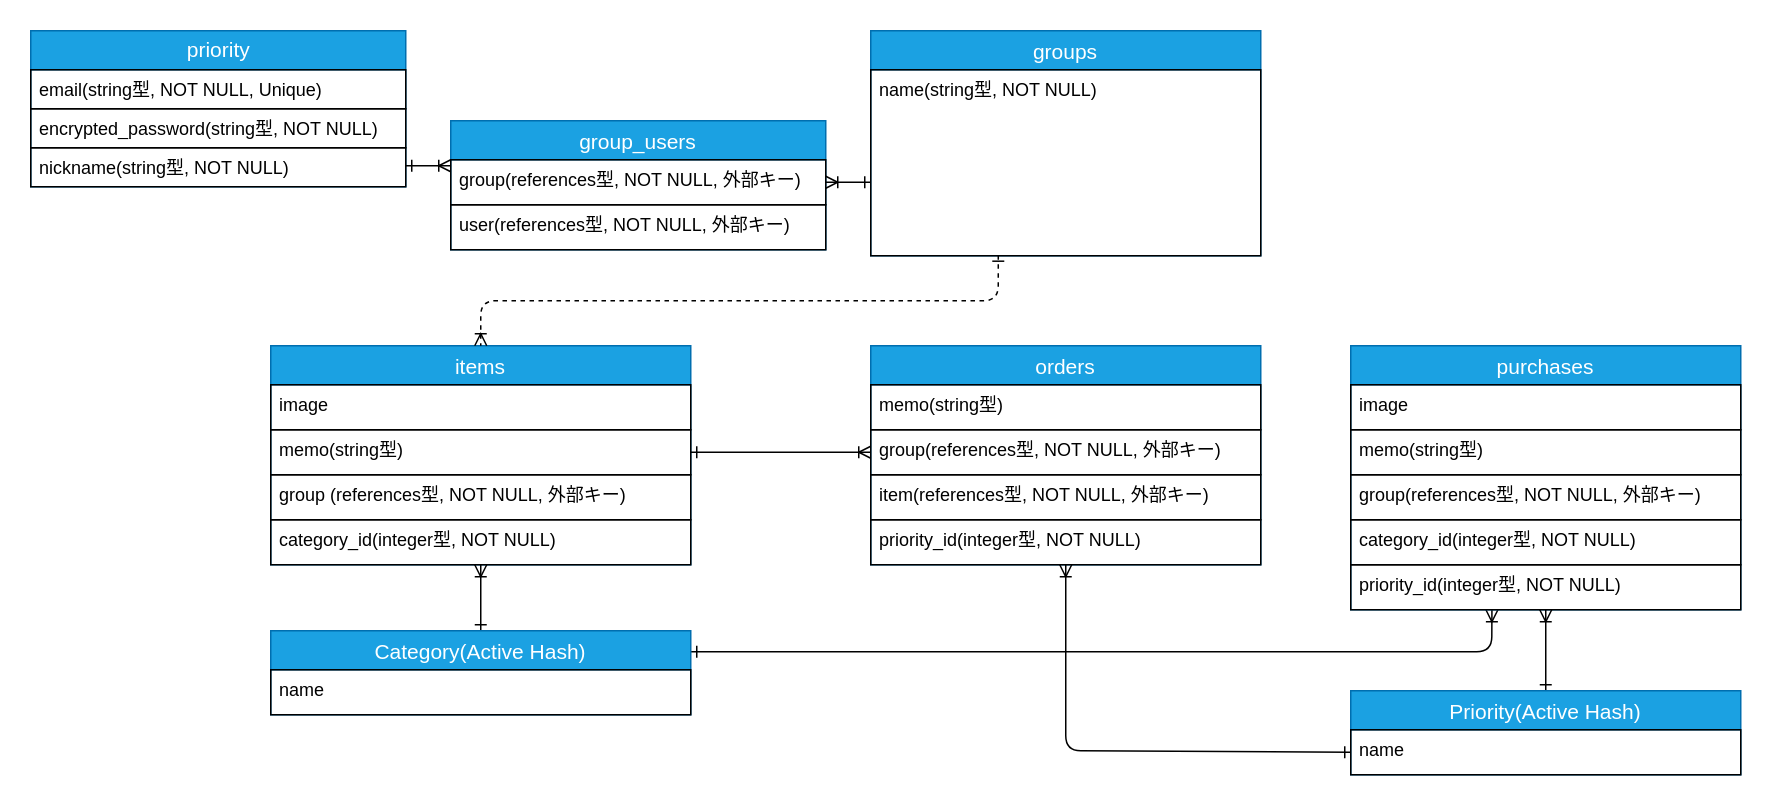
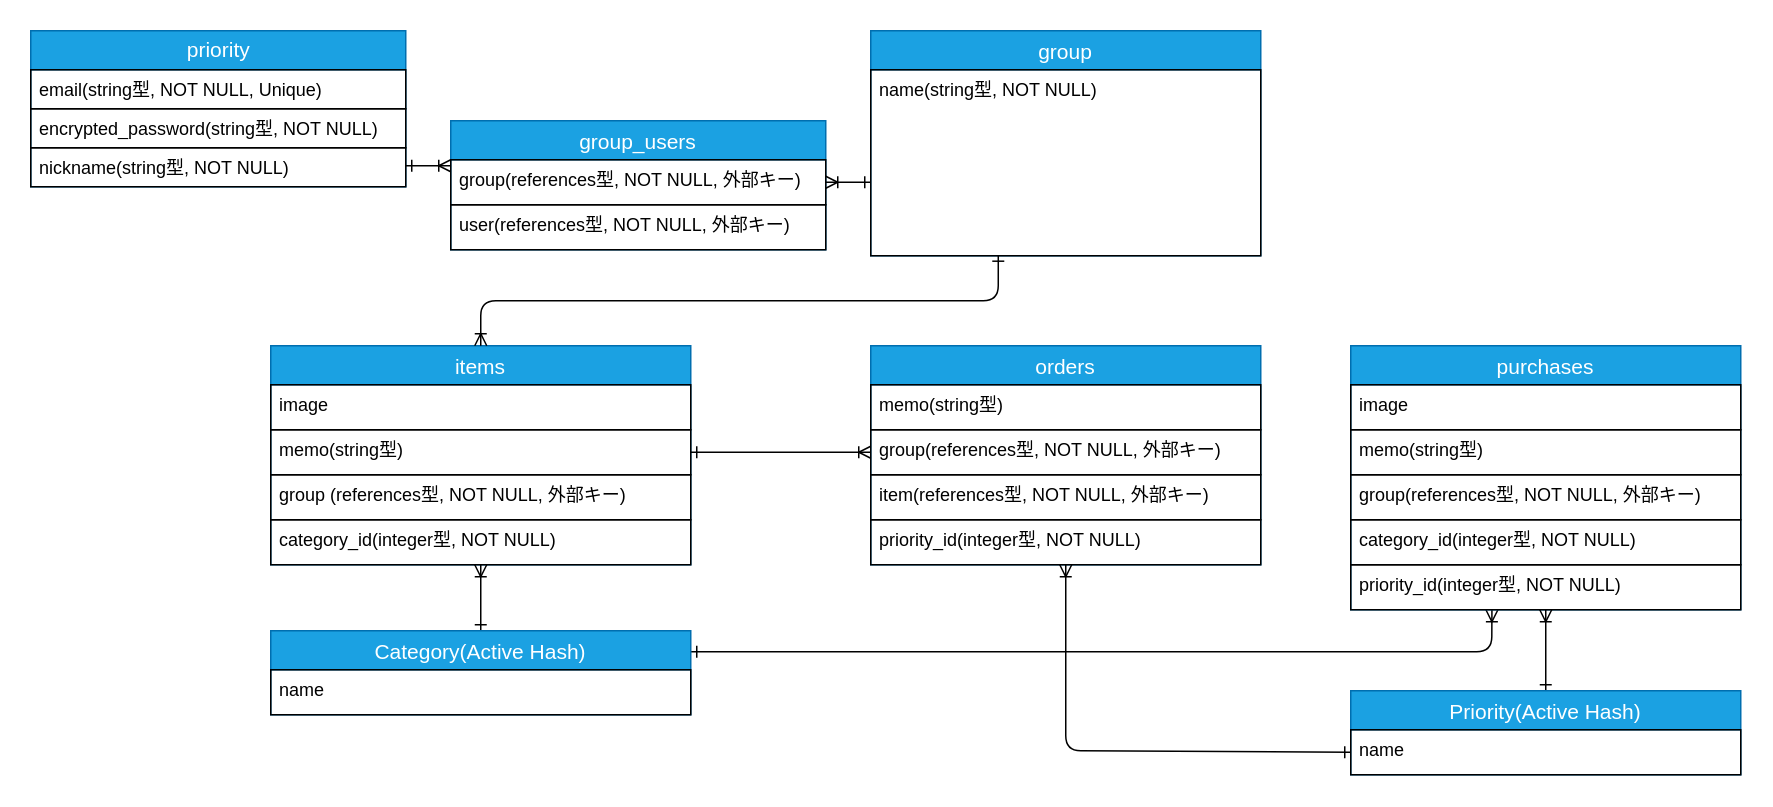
- <mxCell id="9" value="groups" style="swimlane;fontStyle=0;childLayout=stackLayout;horizontal=1;startSize=26;horizontalStack=0;resizeParent=1;resizeParentMax=0;resizeLast=0;collapsible=1;marginBottom=0;align=center;fontSize=14;fontColor=#ffffff;strokeColor=#006EAF;fillColor=#1ba1e2;" parent="1" vertex="1"><mxGeometry x="580" y="20" width="260" height="150" as="geometry" /></mxCell>
+ <mxCell id="9" value="group" style="swimlane;fontStyle=0;childLayout=stackLayout;horizontal=1;startSize=26;horizontalStack=0;resizeParent=1;resizeParentMax=0;resizeLast=0;collapsible=1;marginBottom=0;align=center;fontSize=14;fontColor=#ffffff;strokeColor=#006EAF;fillColor=#1ba1e2;" parent="1" vertex="1"><mxGeometry x="580" y="20" width="260" height="150" as="geometry" /></mxCell>
- <mxCell id="26" style="edgeStyle=orthogonalEdgeStyle;html=1;exitX=0.327;exitY=0.997;exitDx=0;exitDy=0;entryX=0.5;entryY=0;entryDx=0;entryDy=0;startArrow=ERone;startFill=0;endArrow=ERoneToMany;endFill=0;exitPerimeter=0;fontColor=#000000;strokeColor=#000000;dashed=1;" parent="1" source="10" target="17" edge="1"><mxGeometry relative="1" as="geometry" /></mxCell>
+ <mxCell id="26" style="edgeStyle=orthogonalEdgeStyle;html=1;exitX=0.327;exitY=0.997;exitDx=0;exitDy=0;entryX=0.5;entryY=0;entryDx=0;entryDy=0;startArrow=ERone;startFill=0;endArrow=ERoneToMany;endFill=0;exitPerimeter=0;fontColor=#000000;strokeColor=#000000;" parent="1" source="10" target="17" edge="1"><mxGeometry relative="1" as="geometry" /></mxCell>
